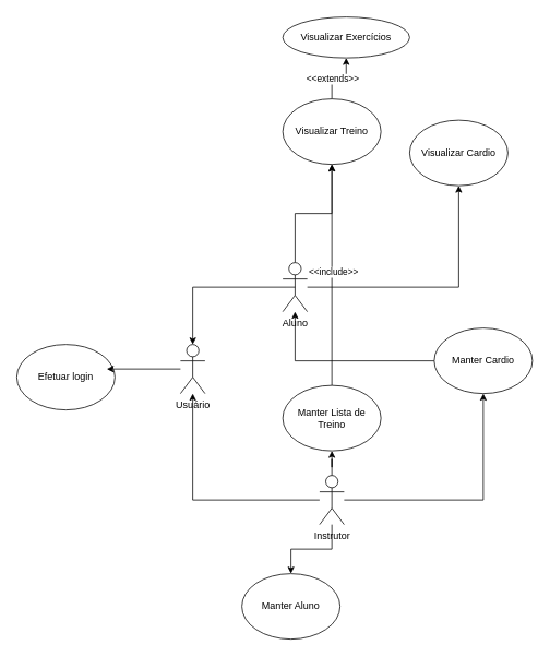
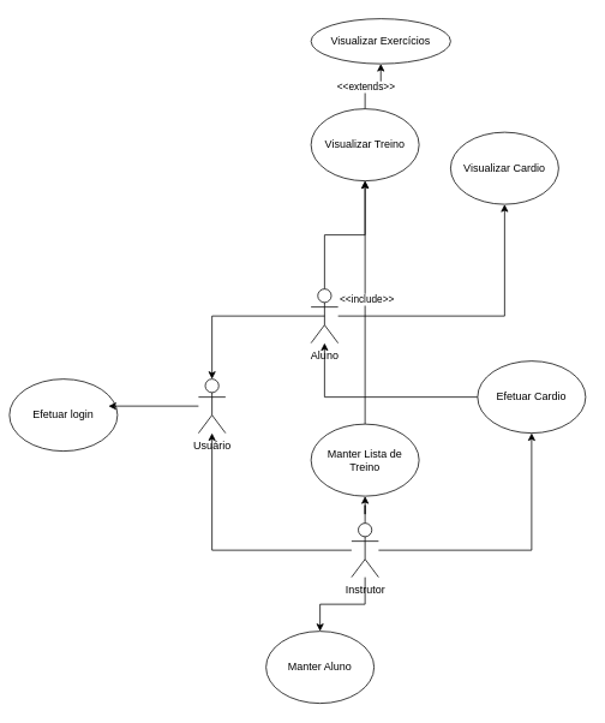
- <mxCell id="20" value="Manter Cardio" style="ellipse;whiteSpace=wrap;html=1;" vertex="1" parent="1"><mxGeometry x="530" y="400" width="120" height="80" as="geometry" /></mxCell>
+ <mxCell id="20" value="Efetuar Cardio" style="ellipse;whiteSpace=wrap;html=1;" vertex="1" parent="1"><mxGeometry x="530" y="400" width="120" height="80" as="geometry" /></mxCell>
- <mxCell id="11" value="Efetuar login" style="ellipse;whiteSpace=wrap;html=1;" vertex="1" parent="1"><mxGeometry x="20" y="420" width="120" height="80" as="geometry" /></mxCell>
+ <mxCell id="11" value="Efetuar login" style="ellipse;whiteSpace=wrap;html=1;" vertex="1" parent="1"><mxGeometry x="10" y="420" width="120" height="80" as="geometry" /></mxCell>
